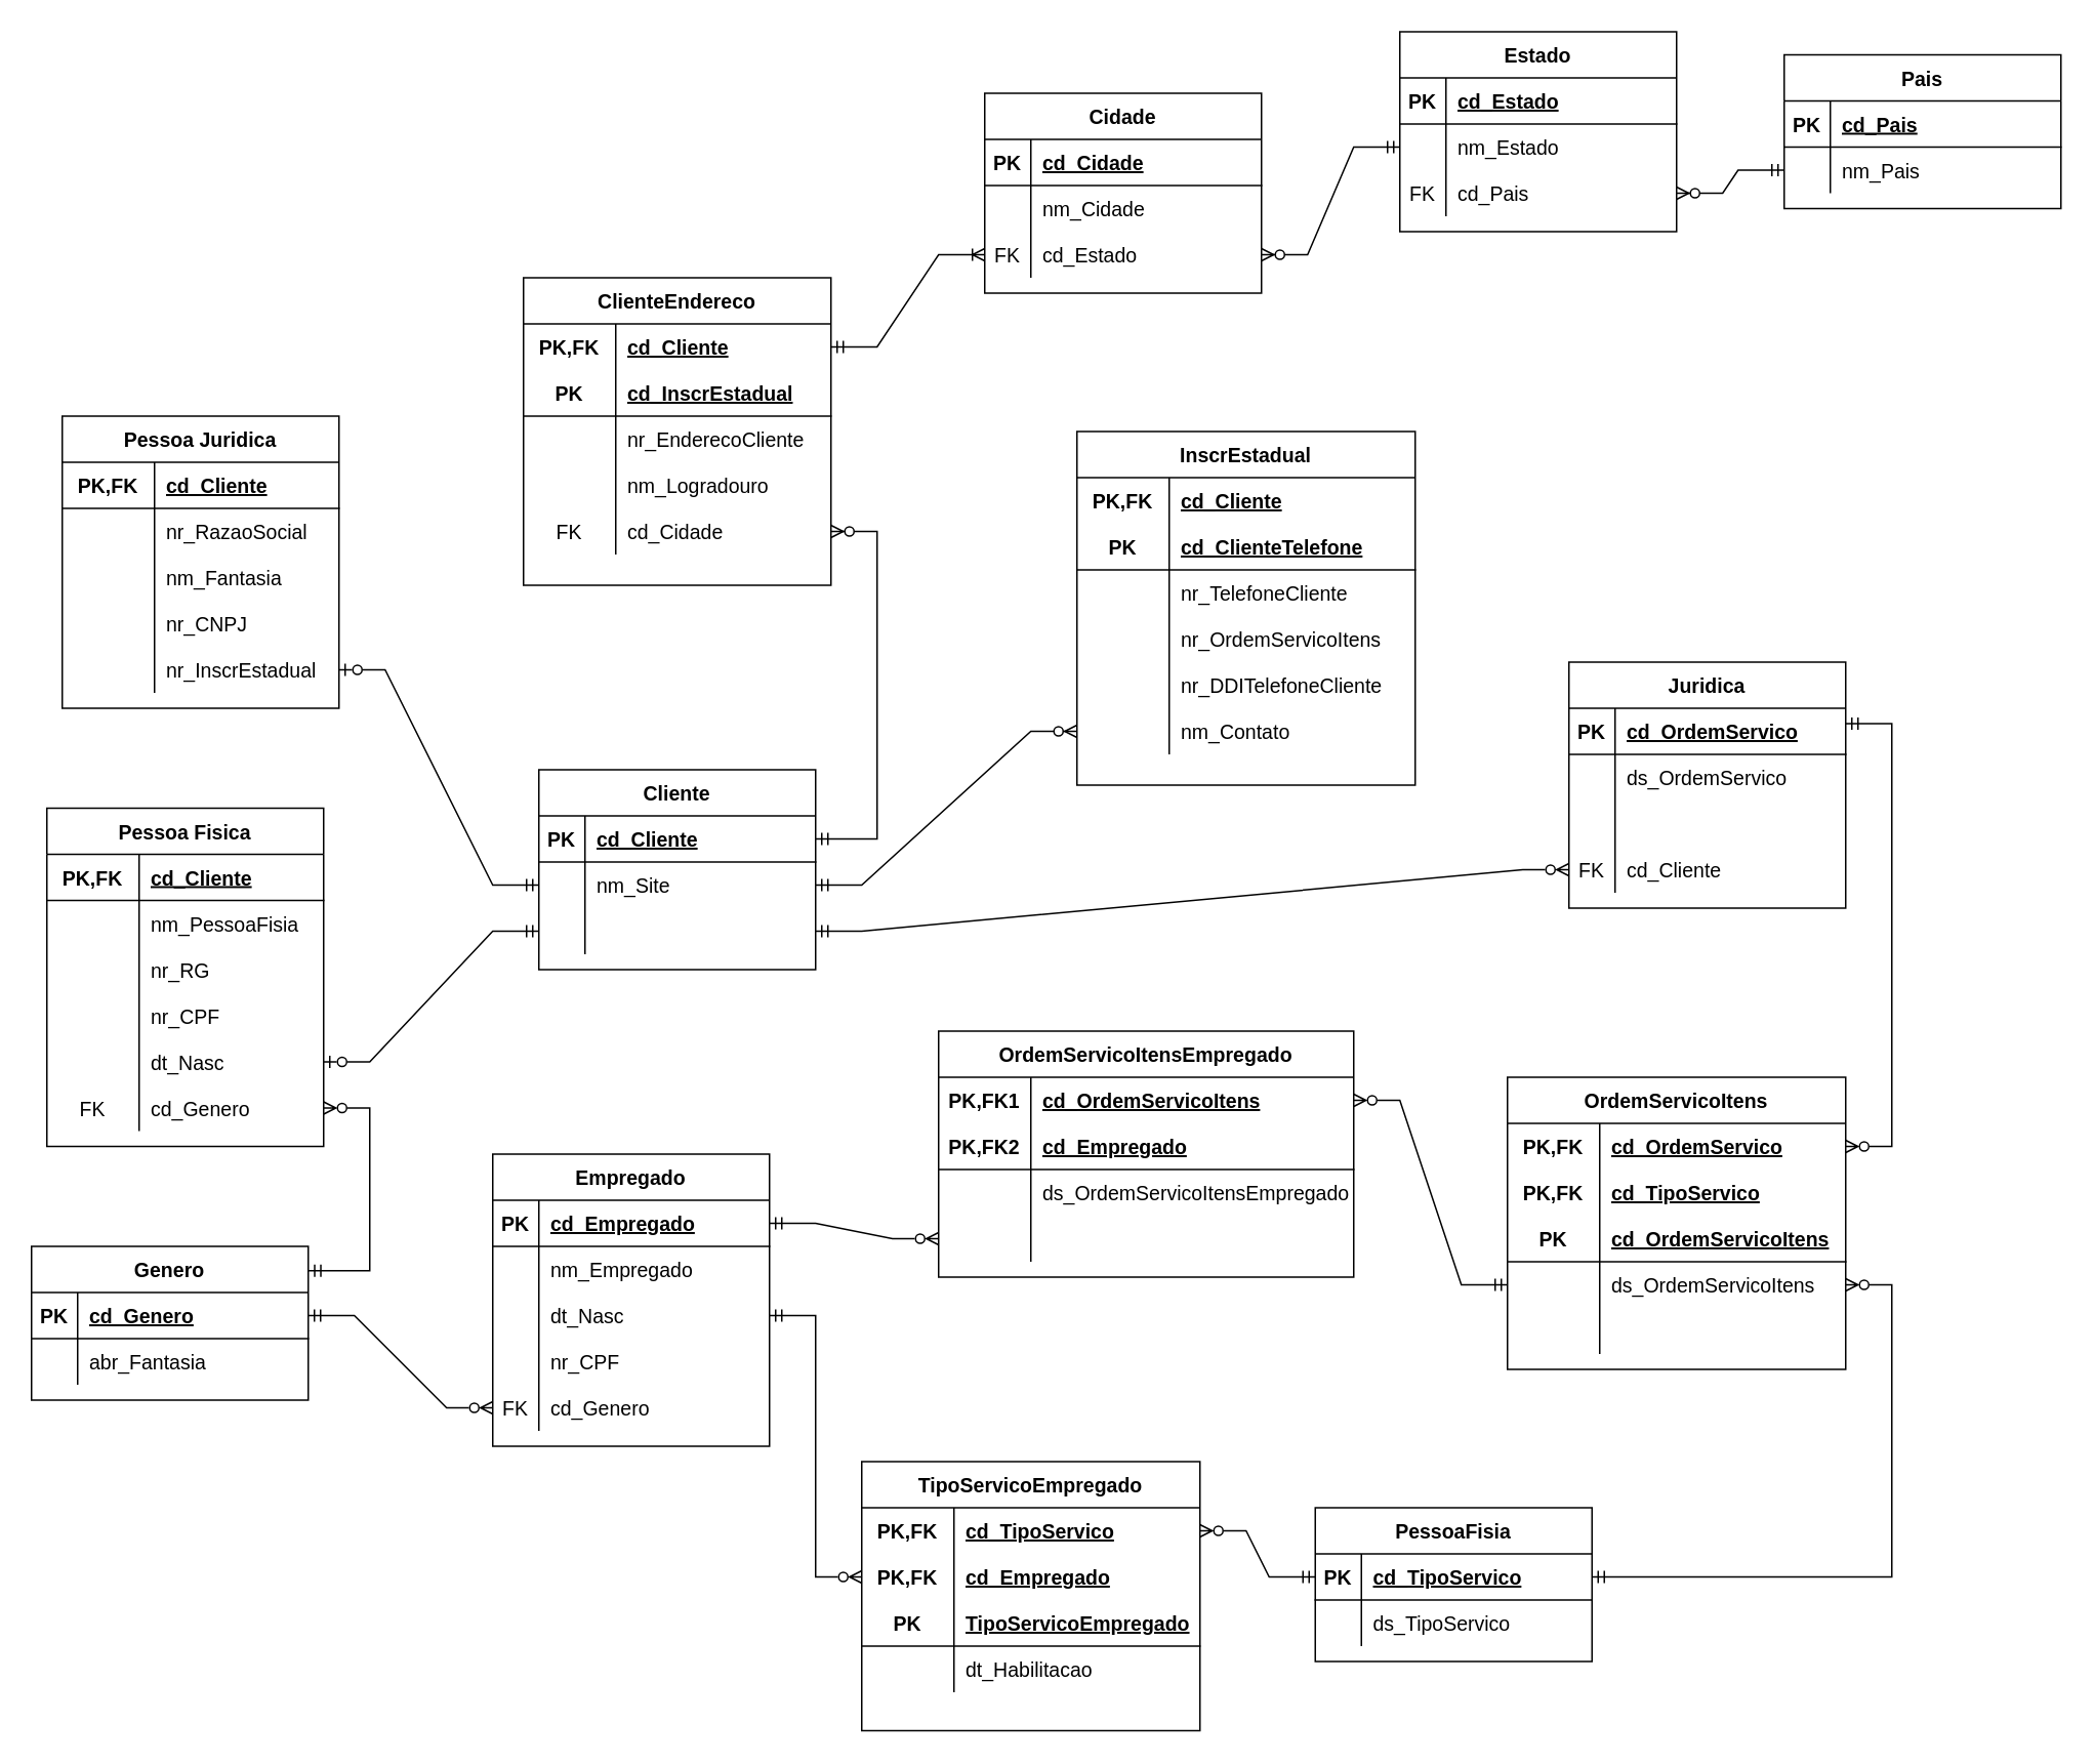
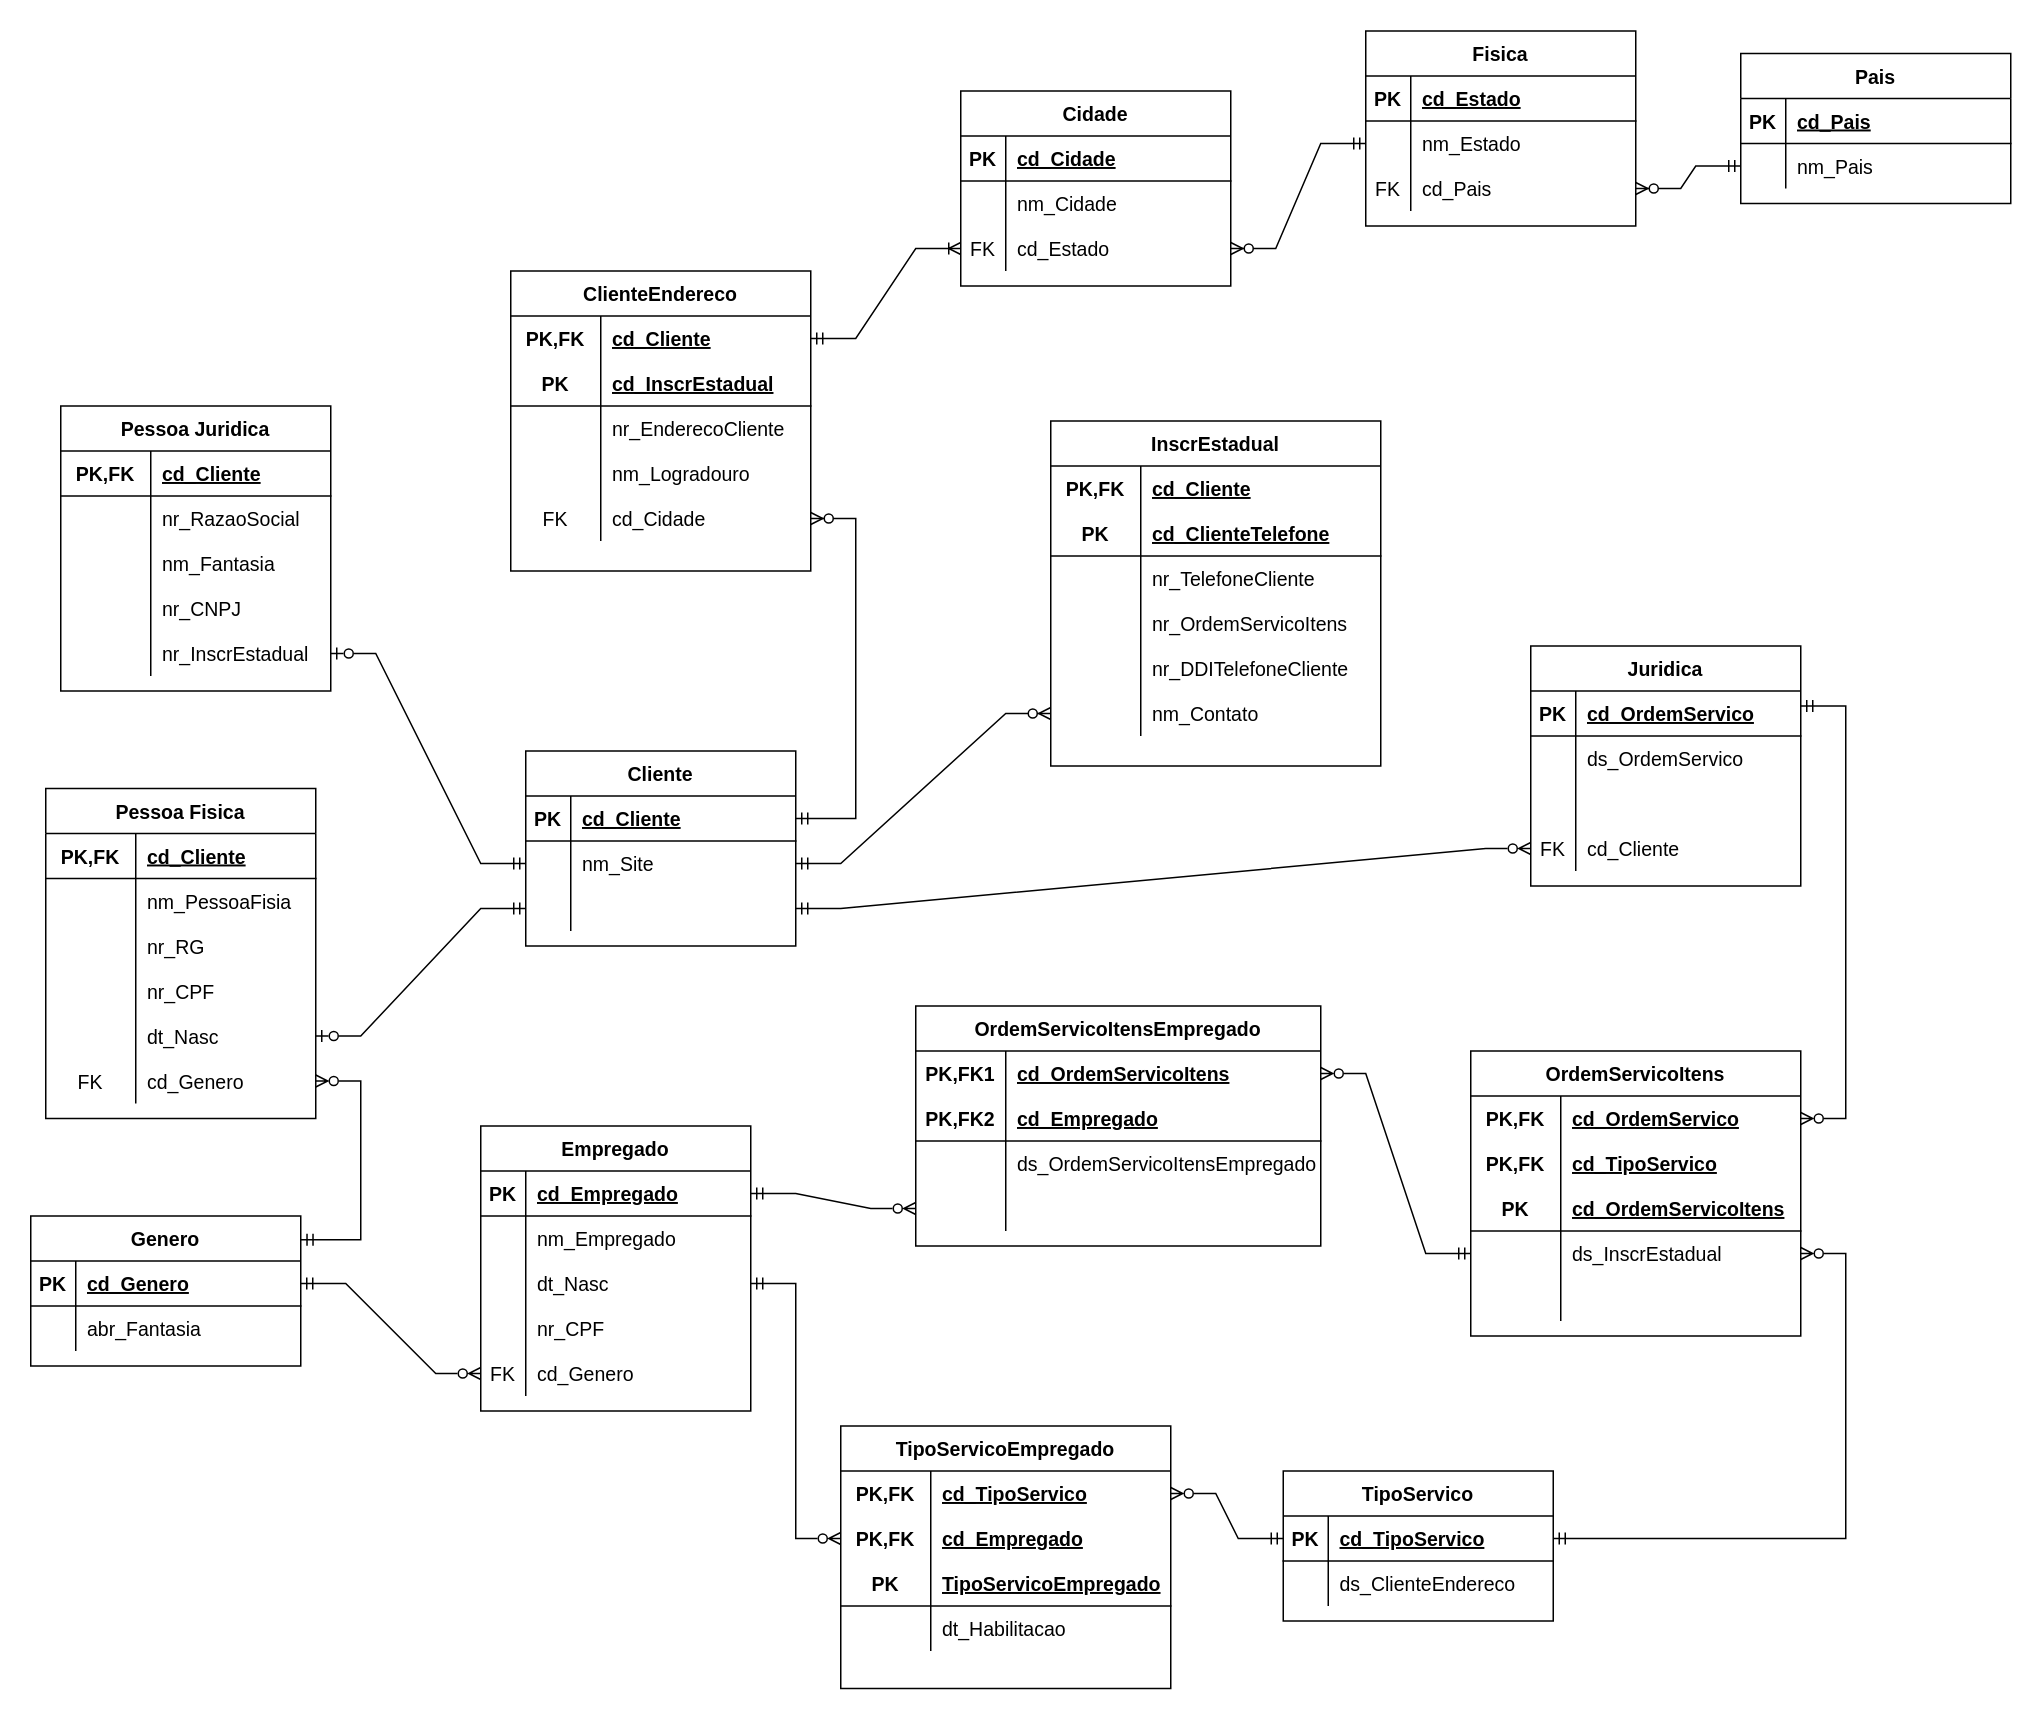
- <mxCell id="153" value="Estado" style="shape=table;startSize=30;container=1;collapsible=1;childLayout=tableLayout;fixedRows=1;rowLines=0;fontStyle=1;align=center;resizeLast=1;fontColor=#000000;fontSize=13;" parent="1" vertex="1"><mxGeometry x="910" width="180" height="130" as="geometry" y="20" /></mxCell>
+ <mxCell id="153" value="Fisica" style="shape=table;startSize=30;container=1;collapsible=1;childLayout=tableLayout;fixedRows=1;rowLines=0;fontStyle=1;align=center;resizeLast=1;fontColor=#000000;fontSize=13;" parent="1" vertex="1"><mxGeometry x="910" width="180" height="130" as="geometry" y="20" /></mxCell>
- <mxCell id="122" value="ds_OrdemServicoItens" style="shape=partialRectangle;connectable=0;fillColor=none;top=0;left=0;bottom=0;right=0;align=left;spacingLeft=6;overflow=hidden;fontColor=#000000;fontSize=13;" parent="120" vertex="1"><mxGeometry x="60" width="160" height="30" as="geometry"><mxRectangle width="160" height="30" as="alternateBounds" /></mxGeometry></mxCell>
+ <mxCell id="122" value="ds_InscrEstadual" style="shape=partialRectangle;connectable=0;fillColor=none;top=0;left=0;bottom=0;right=0;align=left;spacingLeft=6;overflow=hidden;fontColor=#000000;fontSize=13;" parent="120" vertex="1"><mxGeometry x="60" width="160" height="30" as="geometry"><mxRectangle width="160" height="30" as="alternateBounds" /></mxGeometry></mxCell>
- <mxCell id="87" value="PessoaFisia" style="shape=table;startSize=30;container=1;collapsible=1;childLayout=tableLayout;fixedRows=1;rowLines=0;fontStyle=1;align=center;resizeLast=1;fontColor=#000000;fontSize=13;" parent="1" vertex="1"><mxGeometry x="855" y="980" width="180" height="100" as="geometry" /></mxCell>
+ <mxCell id="87" value="TipoServico" style="shape=table;startSize=30;container=1;collapsible=1;childLayout=tableLayout;fixedRows=1;rowLines=0;fontStyle=1;align=center;resizeLast=1;fontColor=#000000;fontSize=13;" parent="1" vertex="1"><mxGeometry x="855" y="980" width="180" height="100" as="geometry" /></mxCell>
- <mxCell id="93" value="ds_TipoServico" style="shape=partialRectangle;connectable=0;fillColor=none;top=0;left=0;bottom=0;right=0;align=left;spacingLeft=6;overflow=hidden;fontColor=#000000;fontSize=13;" parent="91" vertex="1"><mxGeometry x="30" width="150" height="30" as="geometry"><mxRectangle width="150" height="30" as="alternateBounds" /></mxGeometry></mxCell>
+ <mxCell id="93" value="ds_ClienteEndereco" style="shape=partialRectangle;connectable=0;fillColor=none;top=0;left=0;bottom=0;right=0;align=left;spacingLeft=6;overflow=hidden;fontColor=#000000;fontSize=13;" parent="91" vertex="1"><mxGeometry x="30" width="150" height="30" as="geometry"><mxRectangle width="150" height="30" as="alternateBounds" /></mxGeometry></mxCell>
